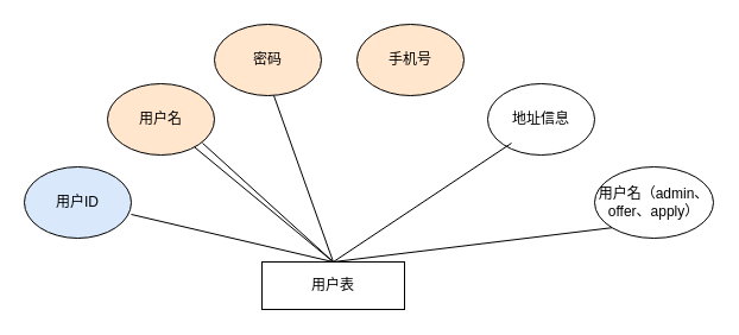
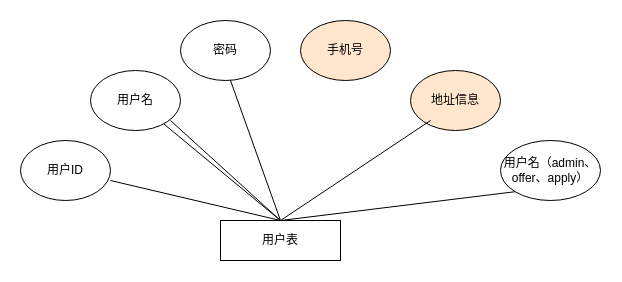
- <mxCell id="5" value="密码" style="ellipse;whiteSpace=wrap;html=1;fillColor=#ffe6cc;" vertex="1" parent="1"><mxGeometry x="180" y="20" width="90" height="60" as="geometry" /></mxCell>
+ <mxCell id="5" value="密码" style="ellipse;whiteSpace=wrap;html=1;" vertex="1" parent="1"><mxGeometry x="180" y="20" width="90" height="60" as="geometry" /></mxCell>
- <mxCell id="4" value="用户名" style="ellipse;whiteSpace=wrap;html=1;fillColor=#ffe6cc;" vertex="1" parent="1"><mxGeometry x="90" y="70" width="90" height="60" as="geometry" /></mxCell>
+ <mxCell id="4" value="用户名" style="ellipse;whiteSpace=wrap;html=1;" vertex="1" parent="1"><mxGeometry x="90" y="70" width="90" height="60" as="geometry" /></mxCell>
- <mxCell id="7" value="地址信息" style="ellipse;whiteSpace=wrap;html=1;" vertex="1" parent="1"><mxGeometry x="410" y="70" width="90" height="60" as="geometry" /></mxCell>
+ <mxCell id="7" value="地址信息" style="ellipse;whiteSpace=wrap;html=1;fillColor=#ffe6cc;" vertex="1" parent="1"><mxGeometry x="410" y="70" width="90" height="60" as="geometry" /></mxCell>
- <mxCell id="3" value="用户ID" style="ellipse;whiteSpace=wrap;html=1;fillColor=#dae8fc;" vertex="1" parent="1"><mxGeometry x="20" y="140" width="90" height="60" as="geometry" /></mxCell>
+ <mxCell id="3" value="用户ID" style="ellipse;whiteSpace=wrap;html=1;" vertex="1" parent="1"><mxGeometry x="20" y="140" width="90" height="60" as="geometry" /></mxCell>
